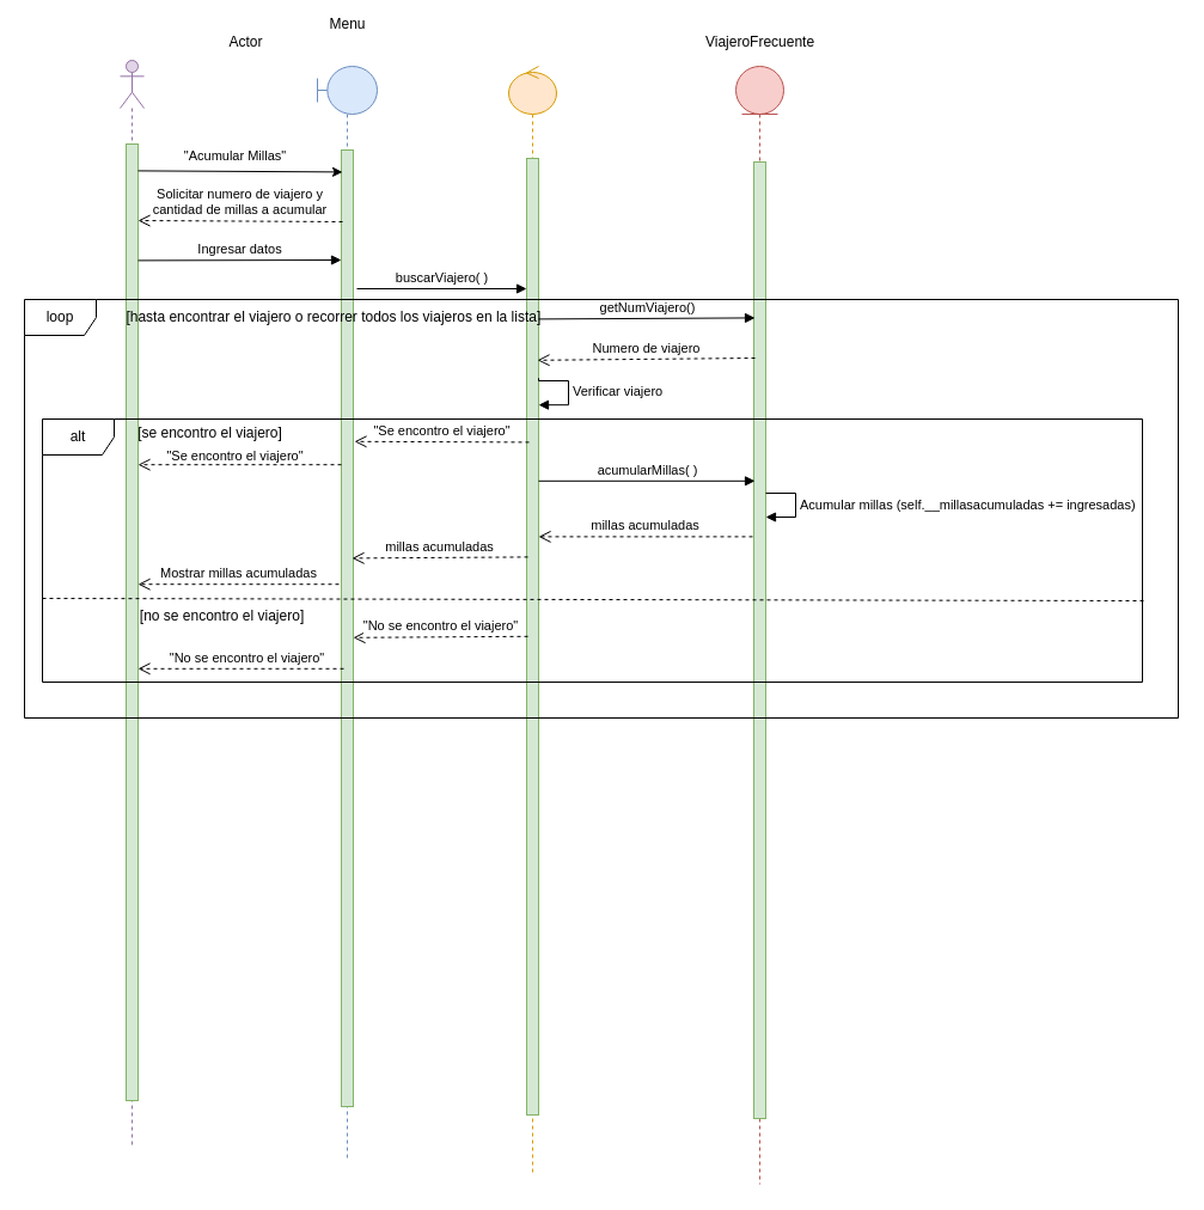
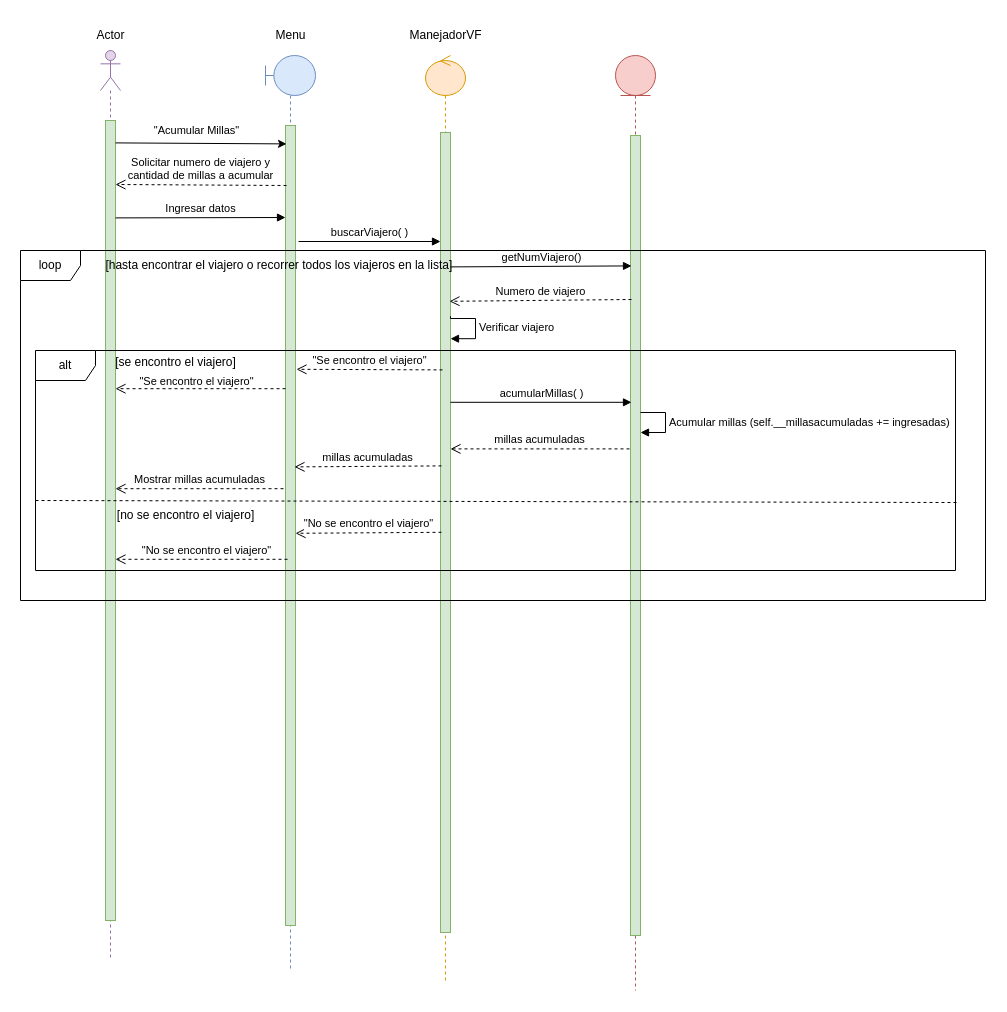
- <mxCell id="16" value="Menu" style="text;html=1;align=center;verticalAlign=middle;resizable=0;points=[];autosize=1;strokeColor=none;fillColor=none;" parent="1" vertex="1"><mxGeometry x="265" y="5" width="50" height="30" as="geometry" /></mxCell>
+ <mxCell id="16" value="Menu" style="text;html=1;align=center;verticalAlign=middle;resizable=0;points=[];autosize=1;strokeColor=none;fillColor=none;" parent="1" vertex="1"><mxGeometry x="265" y="20" width="50" height="30" as="geometry" /></mxCell>
- <mxCell id="11" value="Actor" style="text;html=1;align=center;verticalAlign=middle;resizable=0;points=[];autosize=1;strokeColor=none;fillColor=none;" parent="1" vertex="1"><mxGeometry x="180" y="20" width="50" height="30" as="geometry" /></mxCell>
+ <mxCell id="11" value="Actor" style="text;html=1;align=center;verticalAlign=middle;resizable=0;points=[];autosize=1;strokeColor=none;fillColor=none;" parent="1" vertex="1"><mxGeometry x="85" y="20" width="50" height="30" as="geometry" /></mxCell>
+ <mxCell id="17" value="ManejadorVF" style="text;html=1;align=center;verticalAlign=middle;resizable=0;points=[];autosize=1;strokeColor=none;fillColor=none;" parent="1" vertex="1"><mxGeometry x="395" y="20" width="100" height="30" as="geometry" /></mxCell>
- <mxCell id="18" value="ViajeroFrecuente" style="text;html=1;align=center;verticalAlign=middle;resizable=0;points=[];autosize=1;strokeColor=none;fillColor=none;" parent="1" vertex="1"><mxGeometry x="580" y="20" width="110" height="30" as="geometry" /></mxCell>
